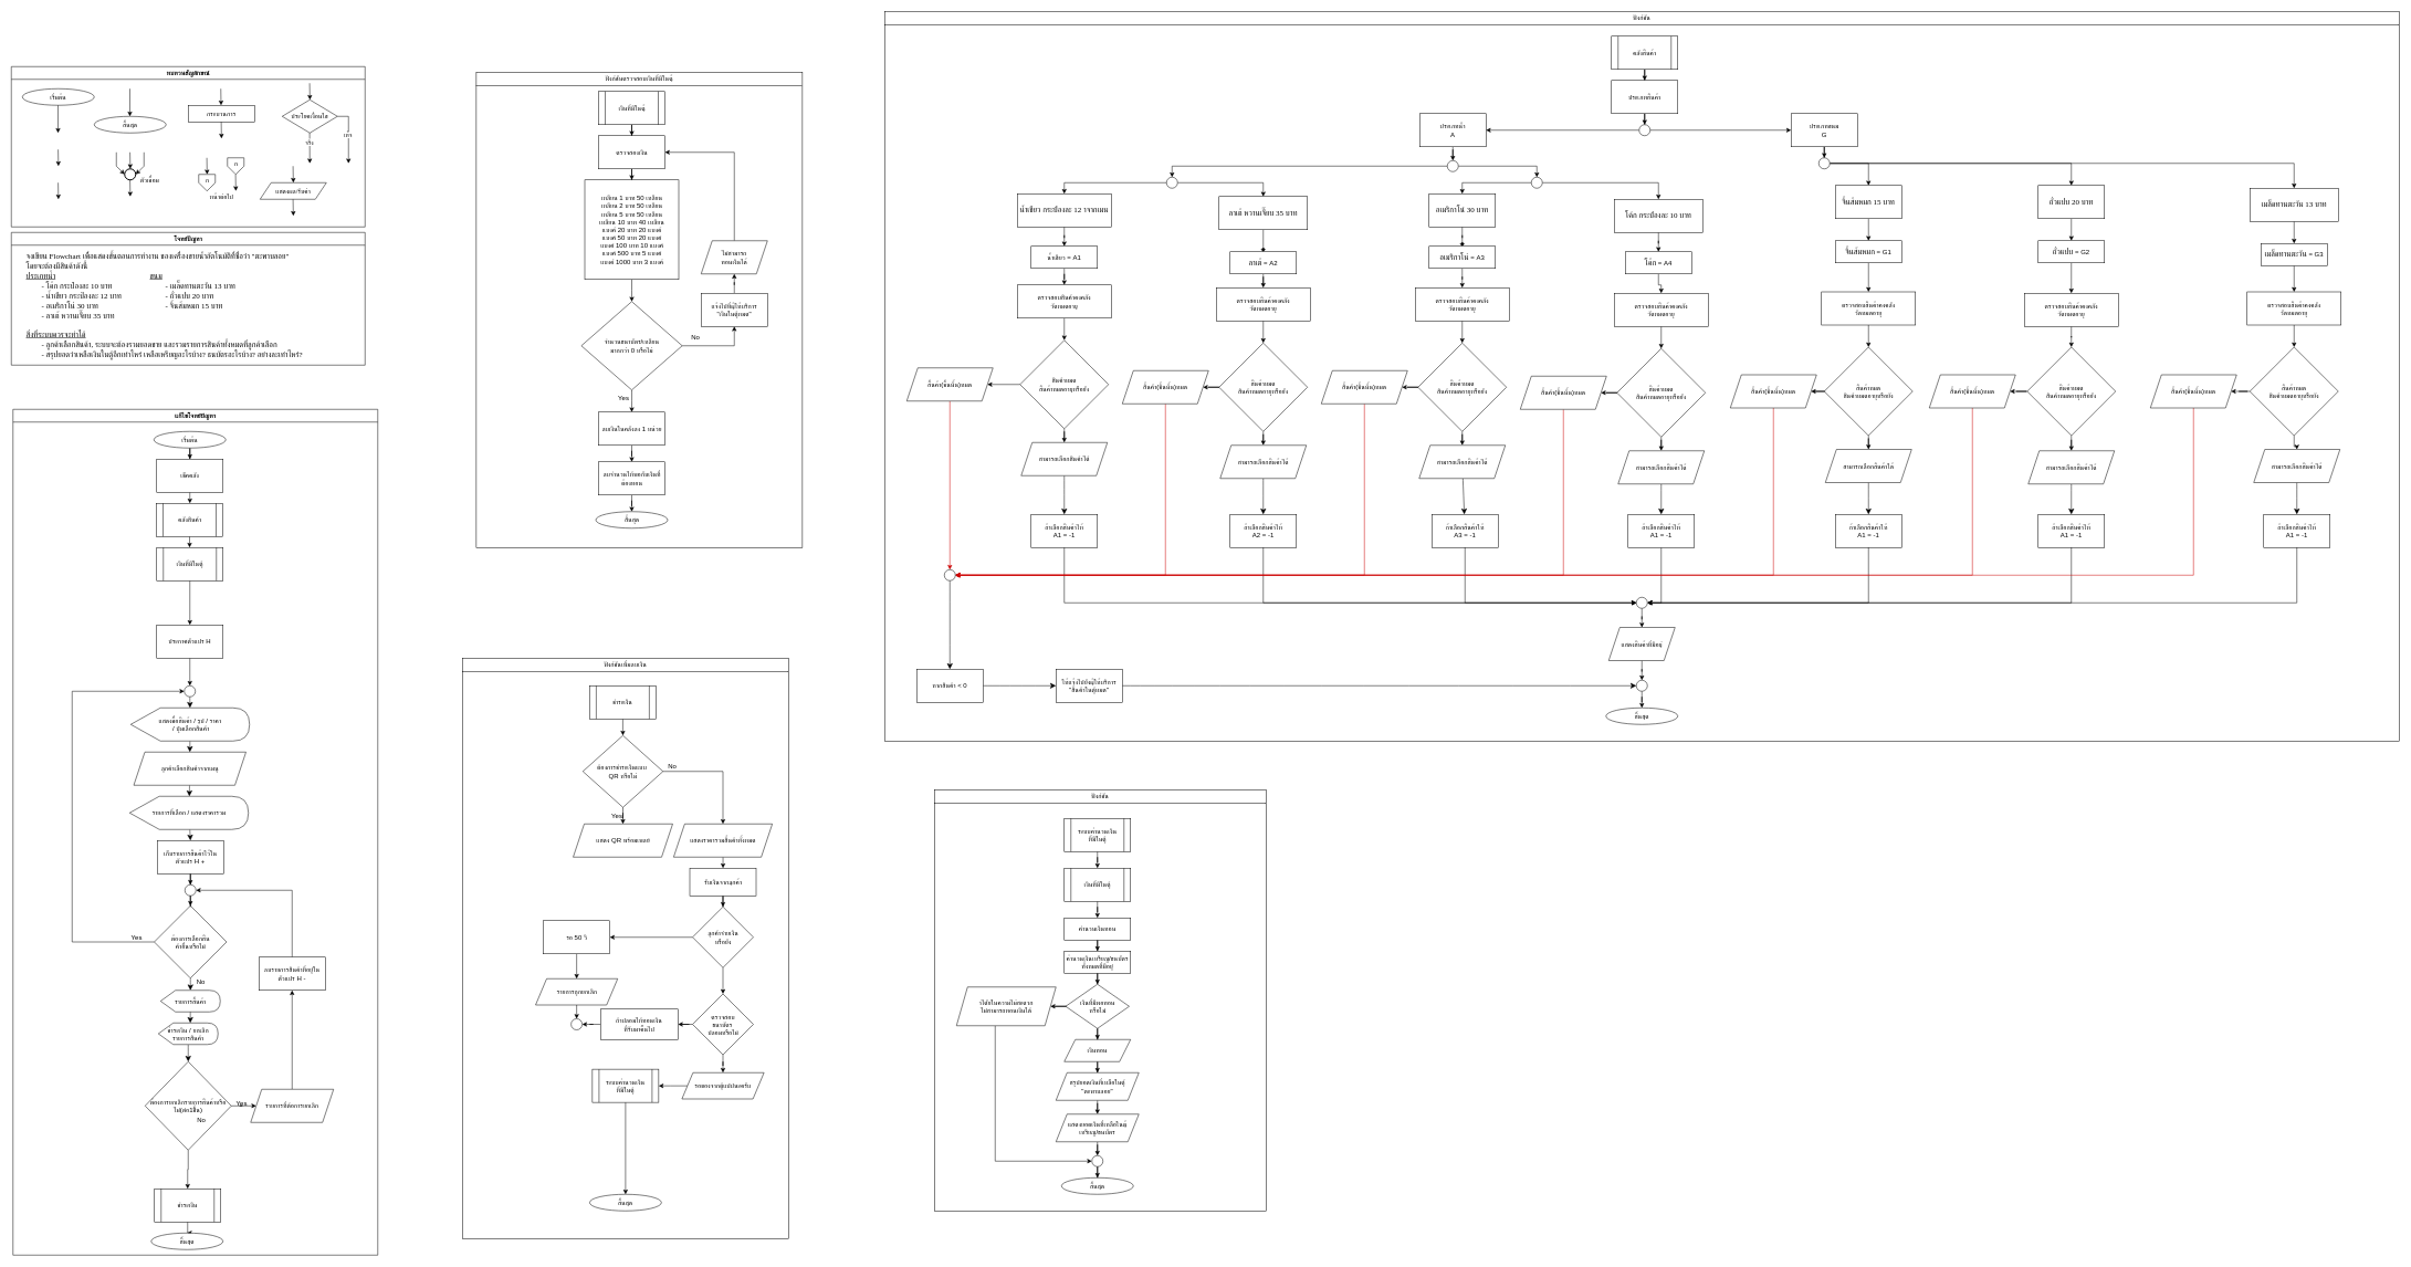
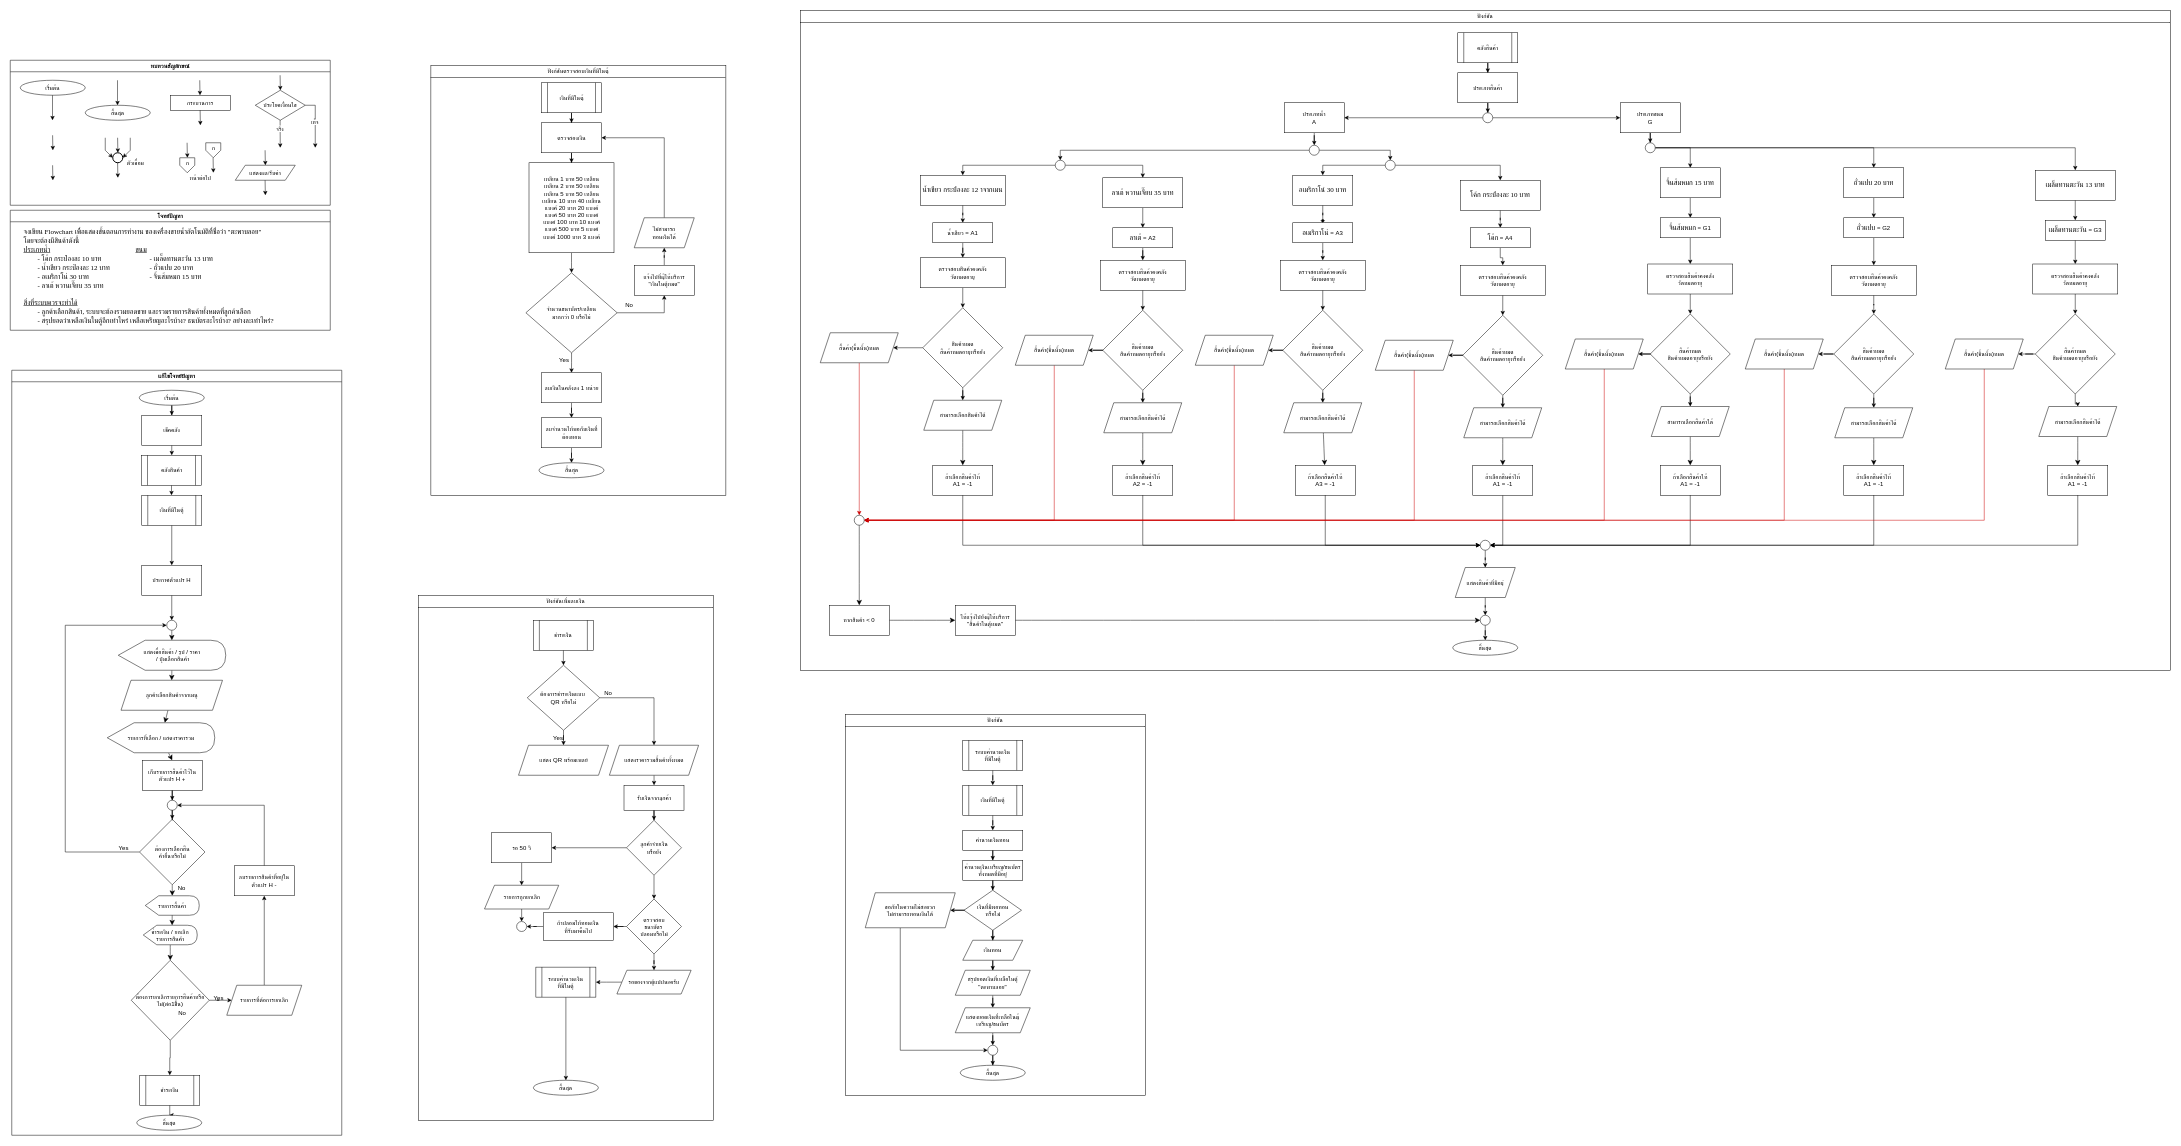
- <mxCell id="180" value="" style="edgeStyle=orthogonalEdgeStyle;rounded=0;orthogonalLoop=1;jettySize=auto;html=1;endArrow=diamond;" edge="1" parent="1" source="181" target="207"><mxGeometry relative="1" as="geometry" /></mxCell>
+ <mxCell id="180" value="" style="edgeStyle=orthogonalEdgeStyle;rounded=0;orthogonalLoop=1;jettySize=auto;html=1;" edge="1" parent="1" source="181" target="207"><mxGeometry relative="1" as="geometry" /></mxCell>
- <mxCell id="73" value="รายการที่เลือก / แสดงราคารวม" style="shape=display;whiteSpace=wrap;html=1;" vertex="1" parent="34"><mxGeometry x="211" y="700" width="215" height="60" as="geometry" /></mxCell>
+ <mxCell id="73" value="รายการที่เลือก / แสดงราคารวม" style="shape=display;whiteSpace=wrap;html=1;" vertex="1" parent="34"><mxGeometry x="191" y="705" width="215" height="60" as="geometry" /></mxCell>
- <mxCell id="146" value="าไดัยในความไม่สะดวก&lt;div&gt;ไม่สามารถทอนเงินได้&lt;/div&gt;" style="shape=parallelogram;perimeter=parallelogramPerimeter;whiteSpace=wrap;html=1;fixedSize=1;" vertex="1" parent="1"><mxGeometry x="1730" y="1785" width="180" height="70" as="geometry" /></mxCell>
+ <mxCell id="146" value="ขอภัยในความไม่สะดวก&lt;div&gt;ไม่สามารถทอนเงินได้&lt;/div&gt;" style="shape=parallelogram;perimeter=parallelogramPerimeter;whiteSpace=wrap;html=1;fixedSize=1;" vertex="1" parent="1"><mxGeometry x="1730" y="1785" width="180" height="70" as="geometry" /></mxCell>
